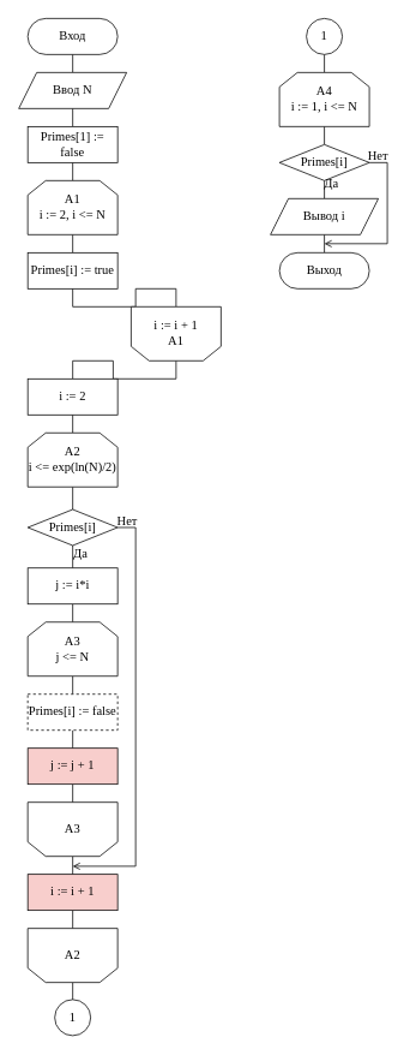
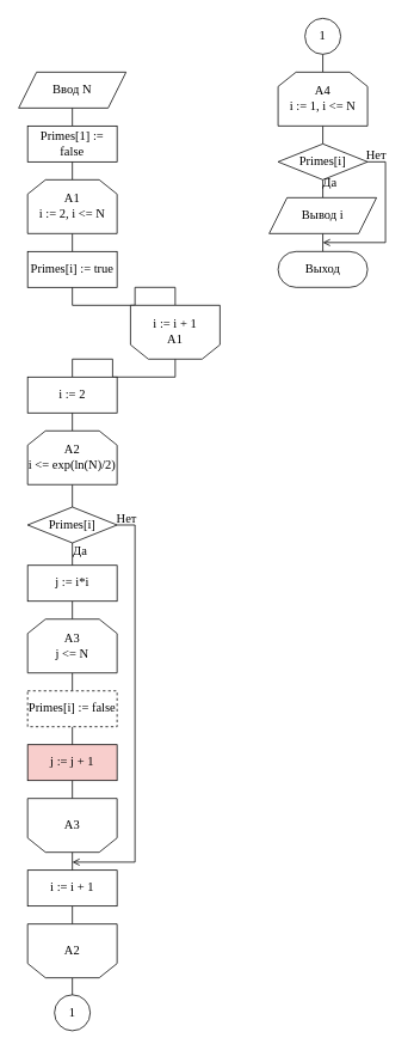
- <mxCell id="3" value="Вход" style="rounded=1;whiteSpace=wrap;html=1;arcSize=50;fontFamily=Times New Roman;fontSize=14;" vertex="1" parent="1"><mxGeometry x="30" width="100" height="40" as="geometry" y="20" /></mxCell>
- <mxCell id="2" style="edgeStyle=orthogonalEdgeStyle;rounded=0;orthogonalLoop=1;jettySize=auto;html=1;exitX=0.5;exitY=1;exitDx=0;exitDy=0;entryX=0.5;entryY=0;entryDx=0;entryDy=0;endArrow=none;endFill=0;fontFamily=Times New Roman;fontSize=14;" edge="1" parent="1" source="3" target="5"><mxGeometry relative="1" as="geometry" /></mxCell>
- <mxCell id="32" value="i := i + 1" style="rounded=0;whiteSpace=wrap;html=1;fontFamily=Times New Roman;fontSize=14;fillColor=#f8cecc;" vertex="1" parent="1"><mxGeometry x="30" y="970" width="100" height="40" as="geometry" /></mxCell>
+ <mxCell id="32" value="i := i + 1" style="rounded=0;whiteSpace=wrap;html=1;fontFamily=Times New Roman;fontSize=14;" vertex="1" parent="1"><mxGeometry x="30" y="970" width="100" height="40" as="geometry" /></mxCell>
